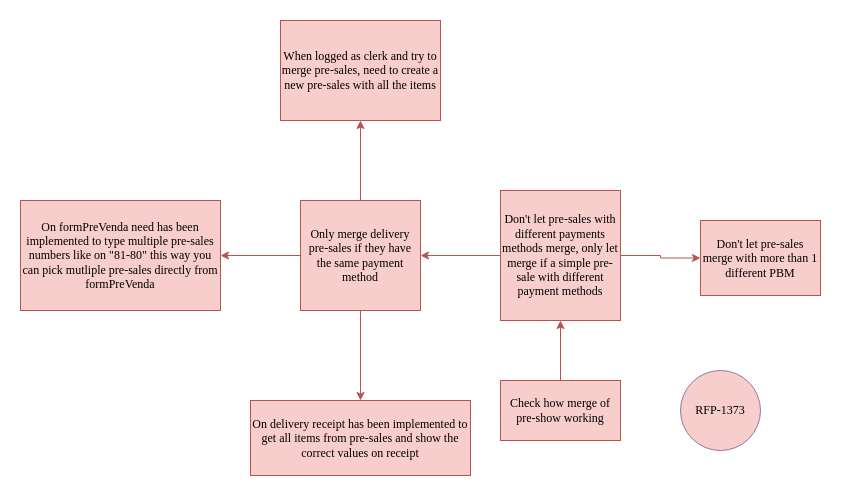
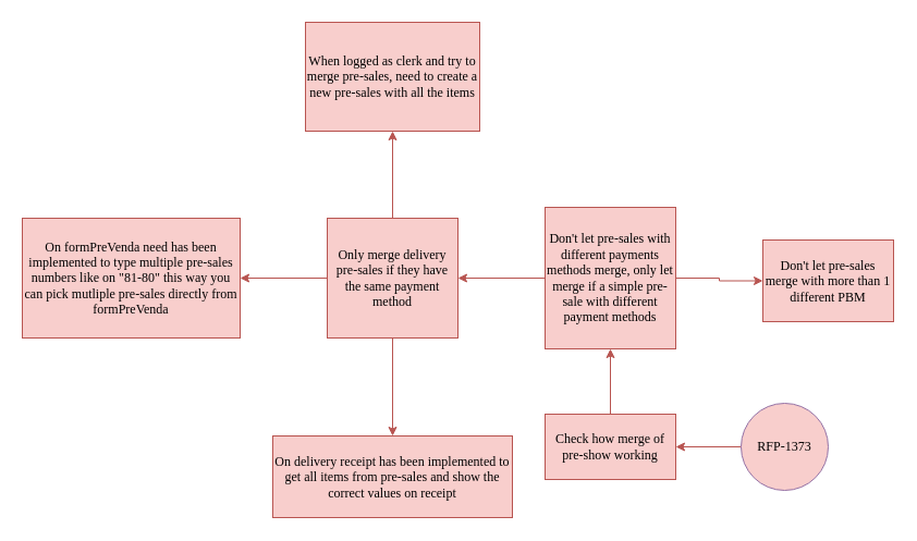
+ <mxCell id="2" value="" style="edgeStyle=orthogonalEdgeStyle;rounded=0;orthogonalLoop=1;jettySize=auto;html=1;fillColor=#f8cecc;strokeColor=#b85450;" parent="1" source="3" target="5" edge="1"><mxGeometry relative="1" as="geometry" /></mxCell>
